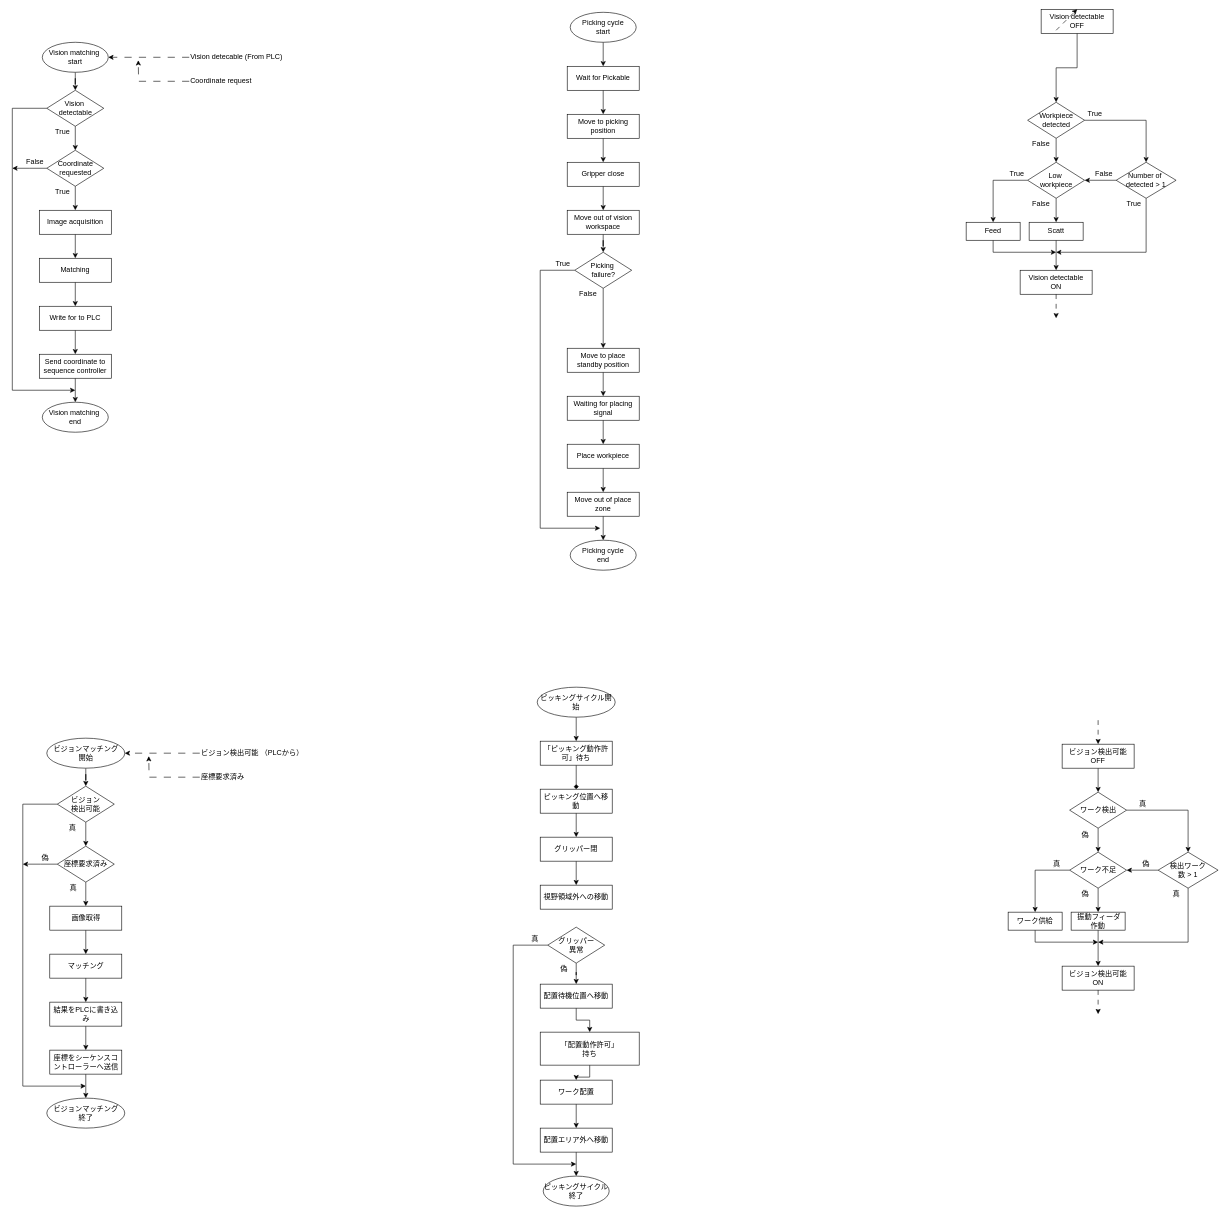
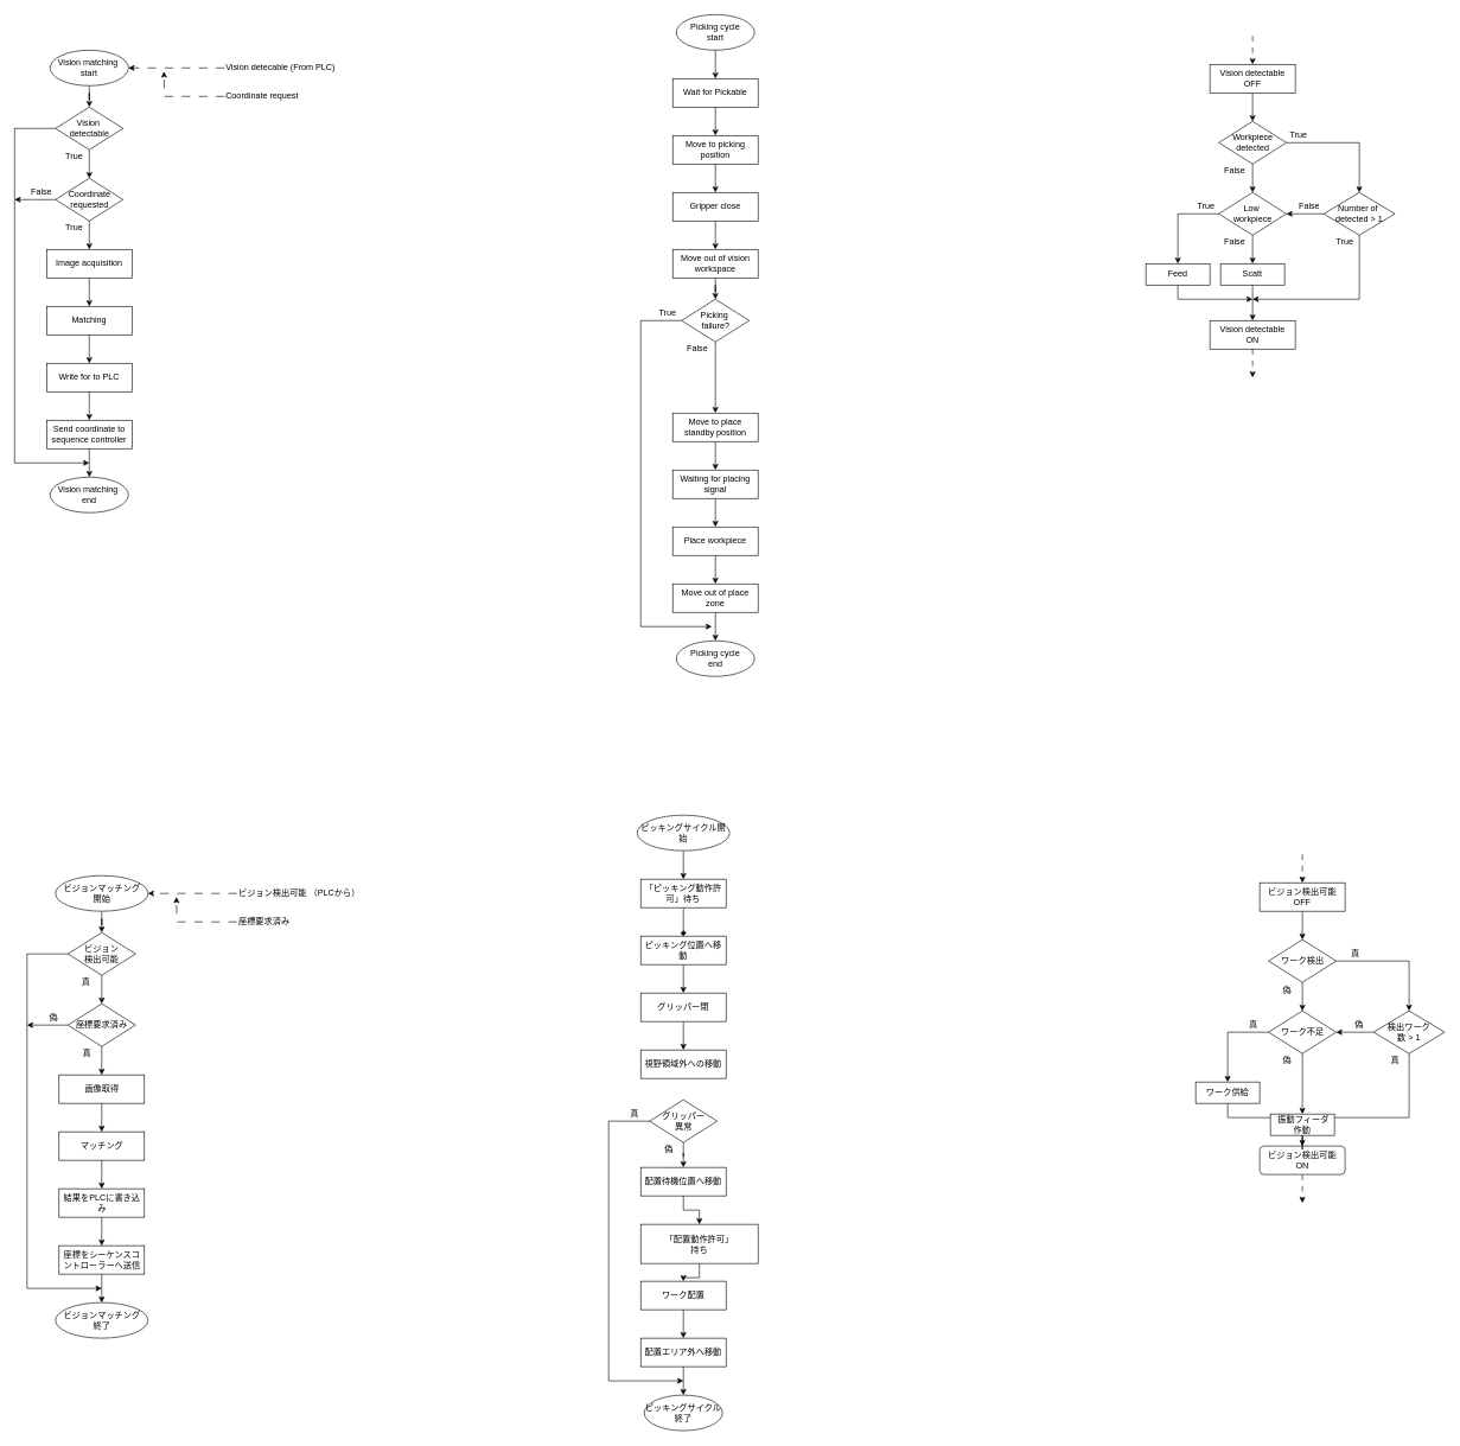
- <mxCell id="57" value="Vision detectable&lt;div&gt;OFF&lt;/div&gt;" style="rounded=0;whiteSpace=wrap;html=1;" vertex="1" parent="1"><mxGeometry x="1735" y="15" width="120" height="40" as="geometry" /></mxCell>
+ <mxCell id="57" value="Vision detectable&lt;div&gt;OFF&lt;/div&gt;" style="rounded=0;whiteSpace=wrap;html=1;" vertex="1" parent="1"><mxGeometry x="1700" y="90" width="120" height="40" as="geometry" /></mxCell>
- <mxCell id="136" value="&amp;nbsp;振動フィーダ&lt;div&gt;作動&lt;/div&gt;" style="rounded=0;whiteSpace=wrap;html=1;" vertex="1" parent="1"><mxGeometry x="1785" y="1520" width="90" height="30" as="geometry" /></mxCell>
+ <mxCell id="136" value="&amp;nbsp;振動フィーダ&lt;div&gt;作動&lt;/div&gt;" style="rounded=0;whiteSpace=wrap;html=1;" vertex="1" parent="1"><mxGeometry x="1785" y="1565" width="90" height="30" as="geometry" /></mxCell>
- <mxCell id="129" value="ビジョン検出可能&lt;br&gt;&lt;div&gt;ON&lt;/div&gt;" style="rounded=0;whiteSpace=wrap;html=1;" vertex="1" parent="1"><mxGeometry x="1770" y="1610" width="120" height="40" as="geometry" /></mxCell>
+ <mxCell id="129" value="ビジョン検出可能&lt;br&gt;&lt;div&gt;ON&lt;/div&gt;" style="whiteSpace=wrap;html=1;rounded=1;" vertex="1" parent="1"><mxGeometry x="1770" y="1610" width="120" height="40" as="geometry" /></mxCell>
